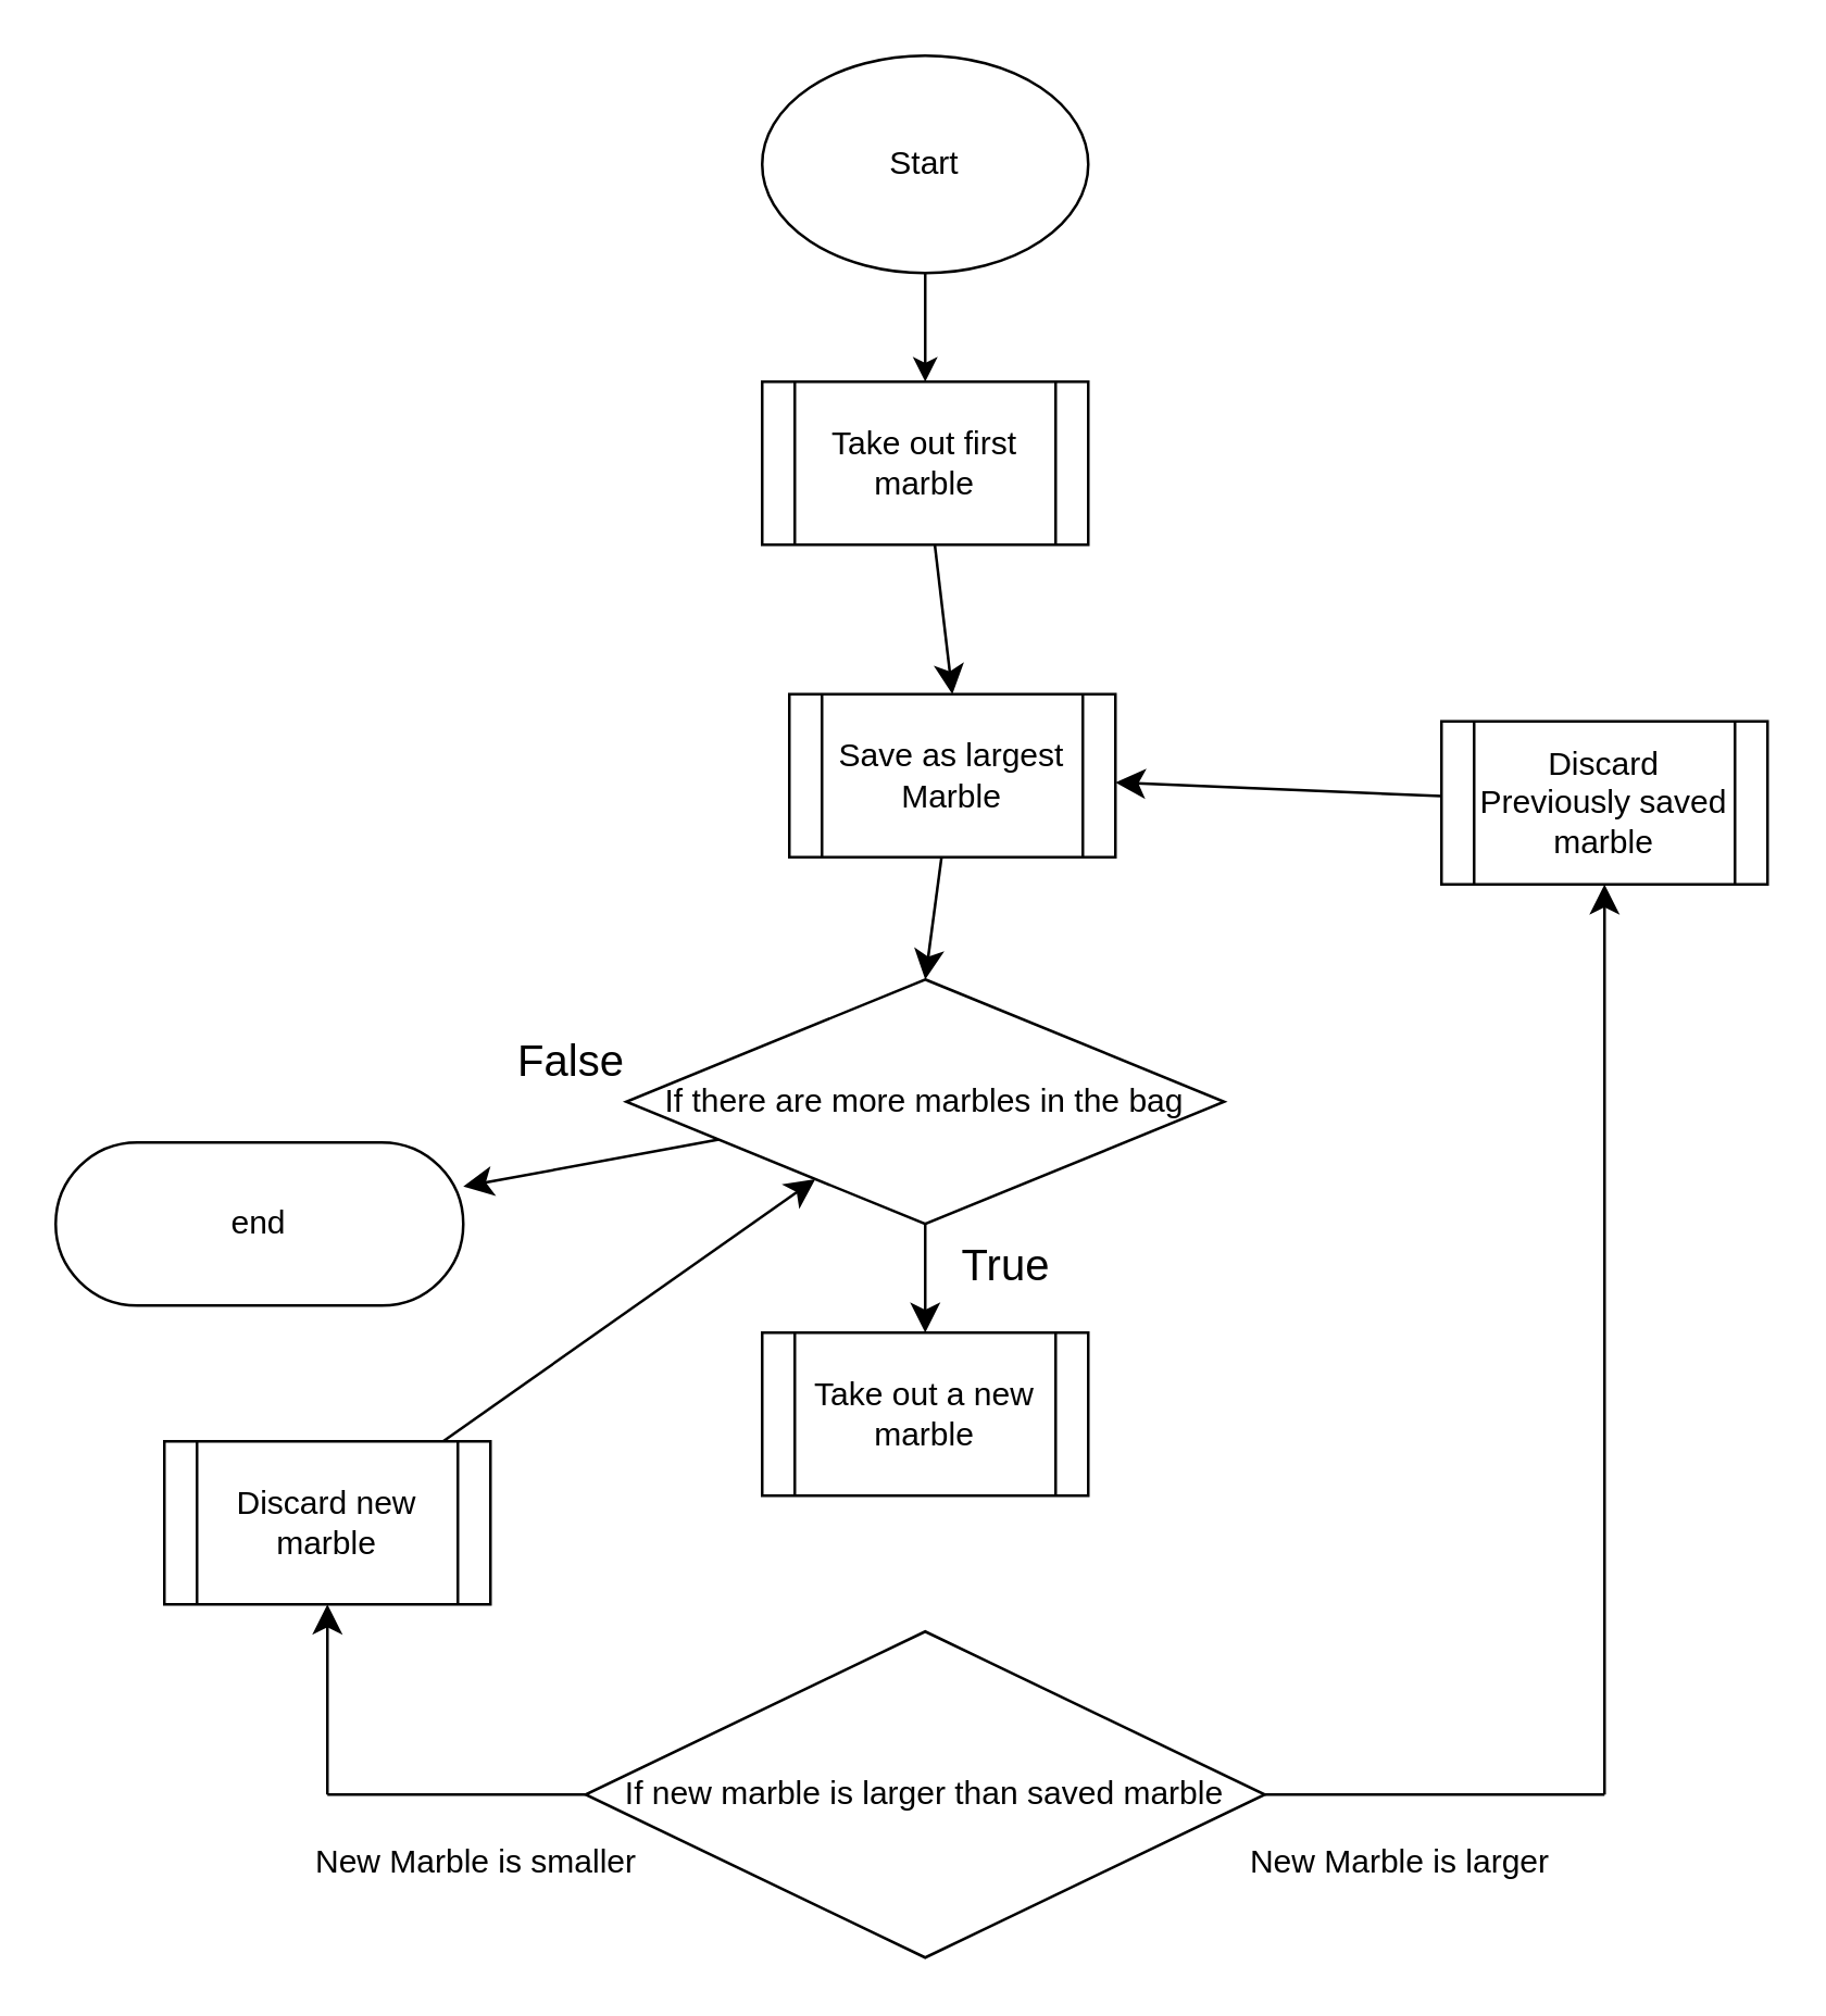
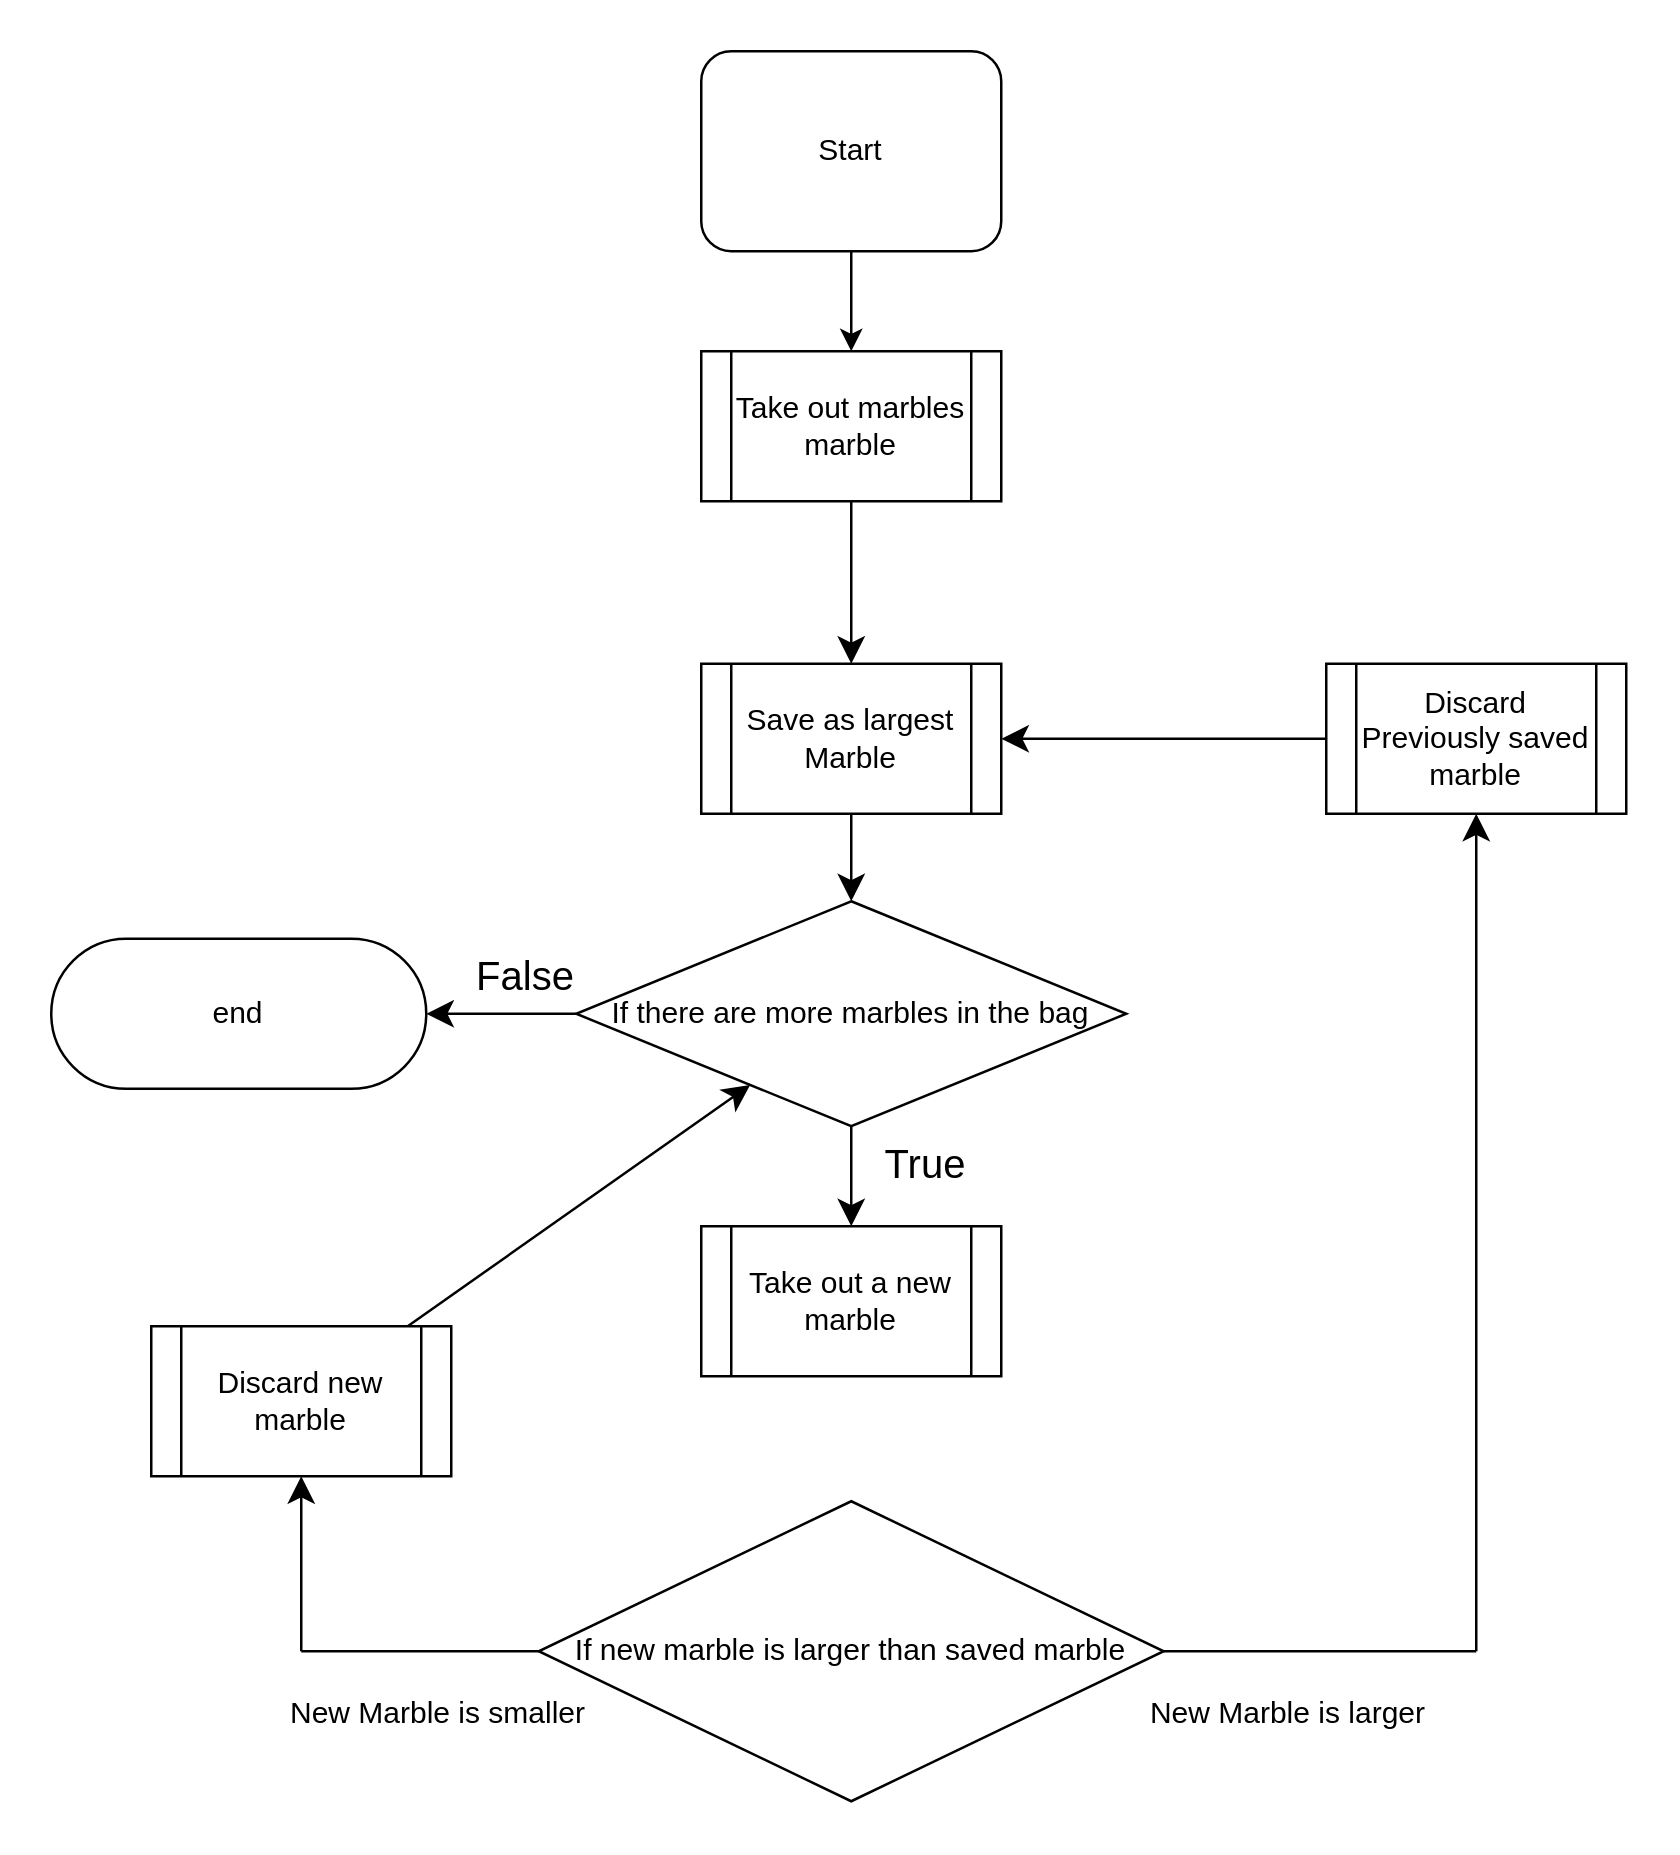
- <mxCell id="2" value="Start" style="ellipse;whiteSpace=wrap;html=1;" parent="1" vertex="1"><mxGeometry x="280" y="20" width="120" height="80" as="geometry" /></mxCell>
+ <mxCell id="2" value="Start" style="whiteSpace=wrap;html=1;rounded=1;" parent="1" vertex="1"><mxGeometry x="280" y="20" width="120" height="80" as="geometry" /></mxCell>
- <mxCell id="5" value="Take out first marble" style="shape=process;whiteSpace=wrap;html=1;backgroundOutline=1;" parent="1" vertex="1"><mxGeometry x="280" y="140" width="120" height="60" as="geometry" /></mxCell>
+ <mxCell id="5" value="Take out marbles marble" style="shape=process;whiteSpace=wrap;html=1;backgroundOutline=1;" parent="1" vertex="1"><mxGeometry x="280" y="140" width="120" height="60" as="geometry" /></mxCell>
- <mxCell id="7" value="Save as largest Marble" style="shape=process;whiteSpace=wrap;html=1;backgroundOutline=1;" parent="1" vertex="1"><mxGeometry x="290" y="255" width="120" height="60" as="geometry" /></mxCell>
+ <mxCell id="7" value="Save as largest Marble" style="shape=process;whiteSpace=wrap;html=1;backgroundOutline=1;" parent="1" vertex="1"><mxGeometry x="280" y="265" width="120" height="60" as="geometry" /></mxCell>
- <mxCell id="17" value="end" style="html=1;dashed=0;whiteSpace=wrap;shape=mxgraph.dfd.start" parent="1" vertex="1"><mxGeometry x="20" y="420" width="150" height="60" as="geometry" /></mxCell>
+ <mxCell id="17" value="end" style="html=1;dashed=0;whiteSpace=wrap;shape=mxgraph.dfd.start" parent="1" vertex="1"><mxGeometry x="20" y="375" width="150" height="60" as="geometry" /></mxCell>
